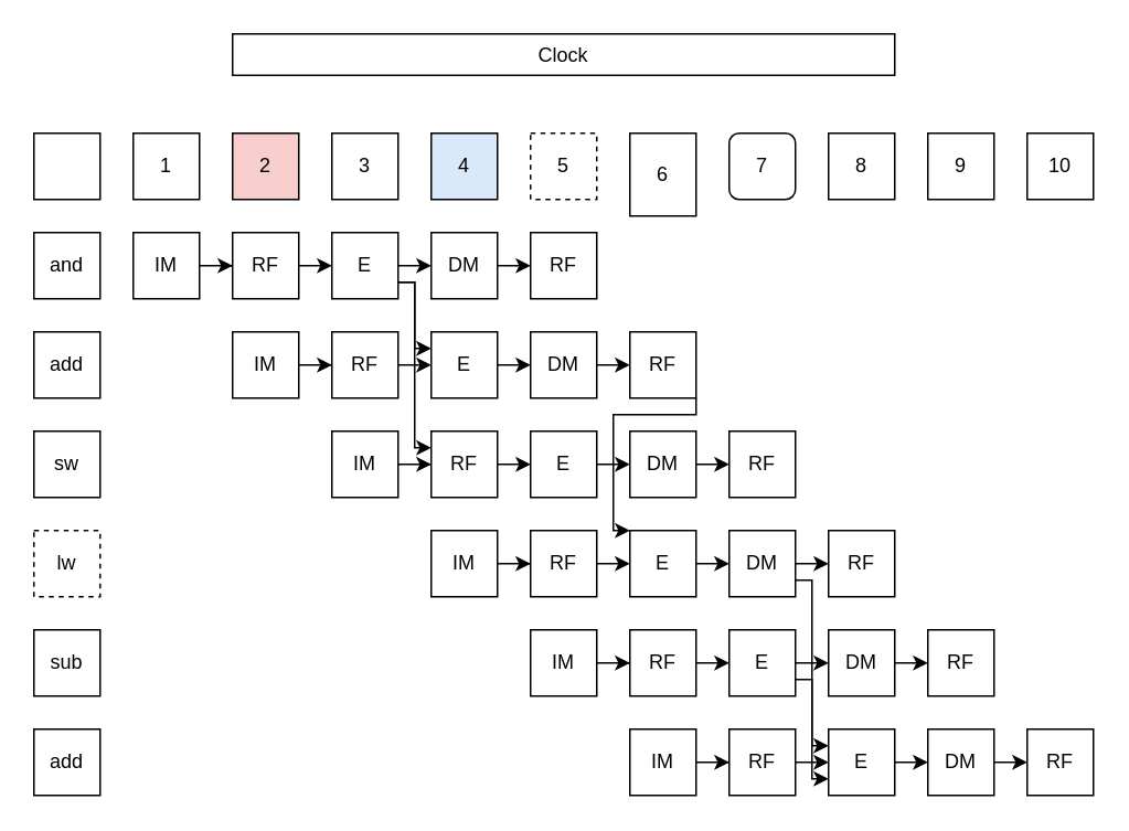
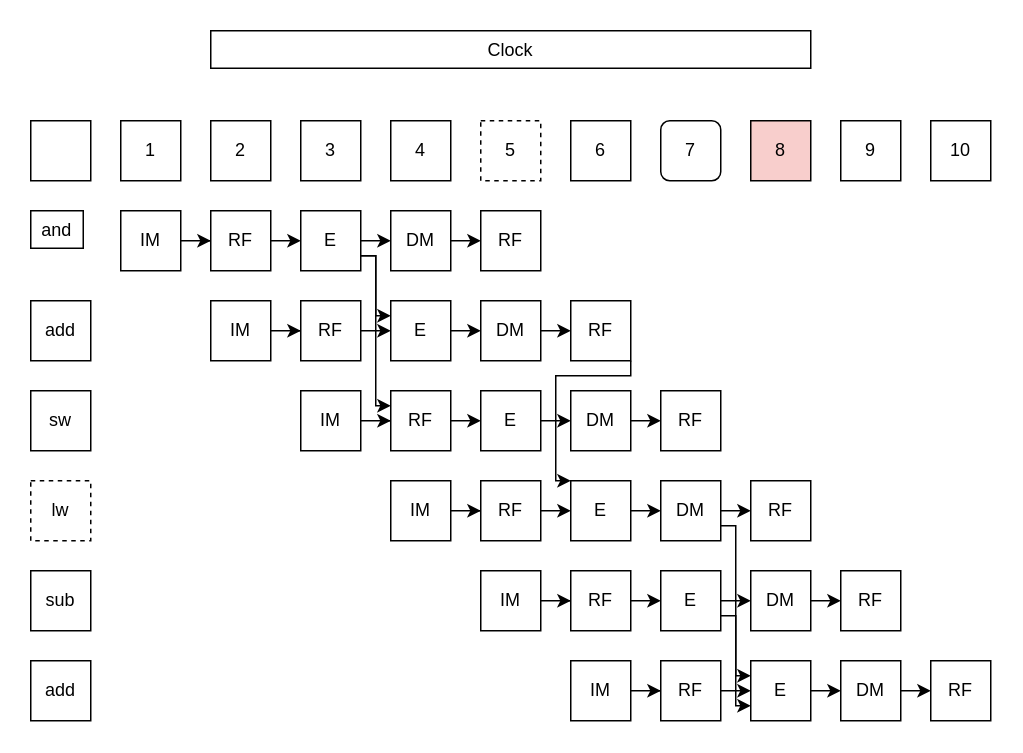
- <mxCell id="53" value="2" style="rounded=0;whiteSpace=wrap;html=1;fillColor=#f8cecc;" vertex="1" parent="1"><mxGeometry x="140" y="80" width="40" height="40" as="geometry" /></mxCell>
+ <mxCell id="53" value="2" style="rounded=0;whiteSpace=wrap;html=1;" vertex="1" parent="1"><mxGeometry x="140" y="80" width="40" height="40" as="geometry" /></mxCell>
- <mxCell id="55" value="4" style="rounded=0;whiteSpace=wrap;html=1;fillColor=#dae8fc;" vertex="1" parent="1"><mxGeometry x="260" y="80" width="40" height="40" as="geometry" /></mxCell>
+ <mxCell id="55" value="4" style="rounded=0;whiteSpace=wrap;html=1;" vertex="1" parent="1"><mxGeometry x="260" y="80" width="40" height="40" as="geometry" /></mxCell>
- <mxCell id="59" value="8" style="rounded=0;whiteSpace=wrap;html=1;" vertex="1" parent="1"><mxGeometry x="500" y="80" width="40" height="40" as="geometry" /></mxCell>
+ <mxCell id="59" value="8" style="rounded=0;whiteSpace=wrap;html=1;fillColor=#f8cecc;" vertex="1" parent="1"><mxGeometry x="500" y="80" width="40" height="40" as="geometry" /></mxCell>
- <mxCell id="57" value="6" style="rounded=0;whiteSpace=wrap;html=1;" vertex="1" parent="1"><mxGeometry x="380" y="80" width="40" height="50" as="geometry" /></mxCell>
+ <mxCell id="57" value="6" style="rounded=0;whiteSpace=wrap;html=1;" vertex="1" parent="1"><mxGeometry x="380" y="80" width="40" height="40" as="geometry" /></mxCell>
- <mxCell id="61" value="and" style="rounded=0;whiteSpace=wrap;html=1;" vertex="1" parent="1"><mxGeometry x="20" y="140" width="40" height="40" as="geometry" /></mxCell>
+ <mxCell id="61" value="and" style="rounded=0;whiteSpace=wrap;html=1;" vertex="1" parent="1"><mxGeometry x="20" y="140" width="35" height="25" as="geometry" /></mxCell>
